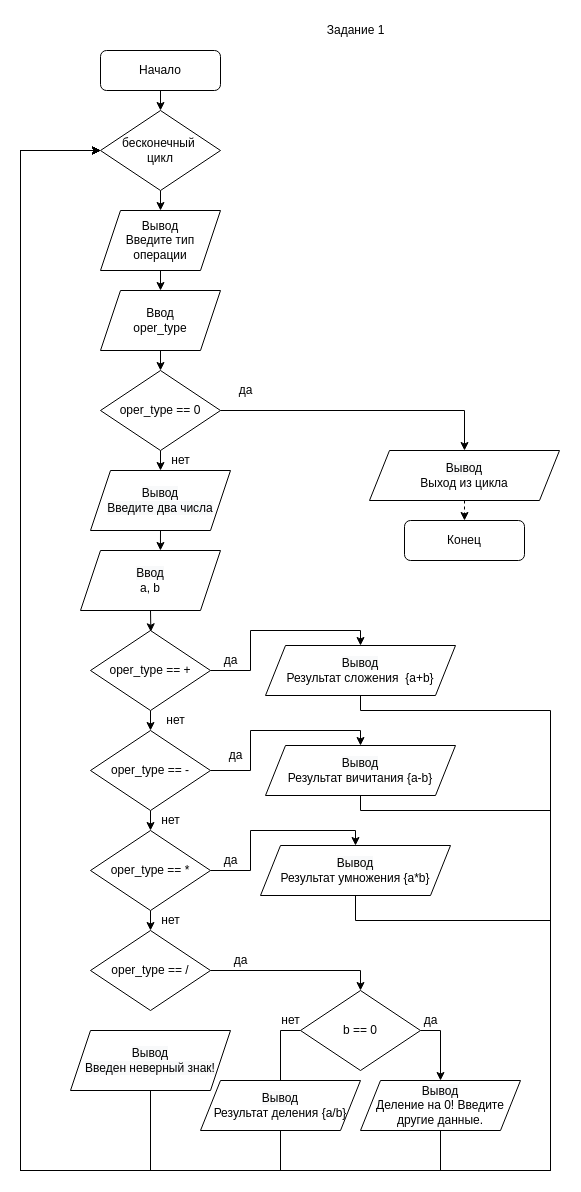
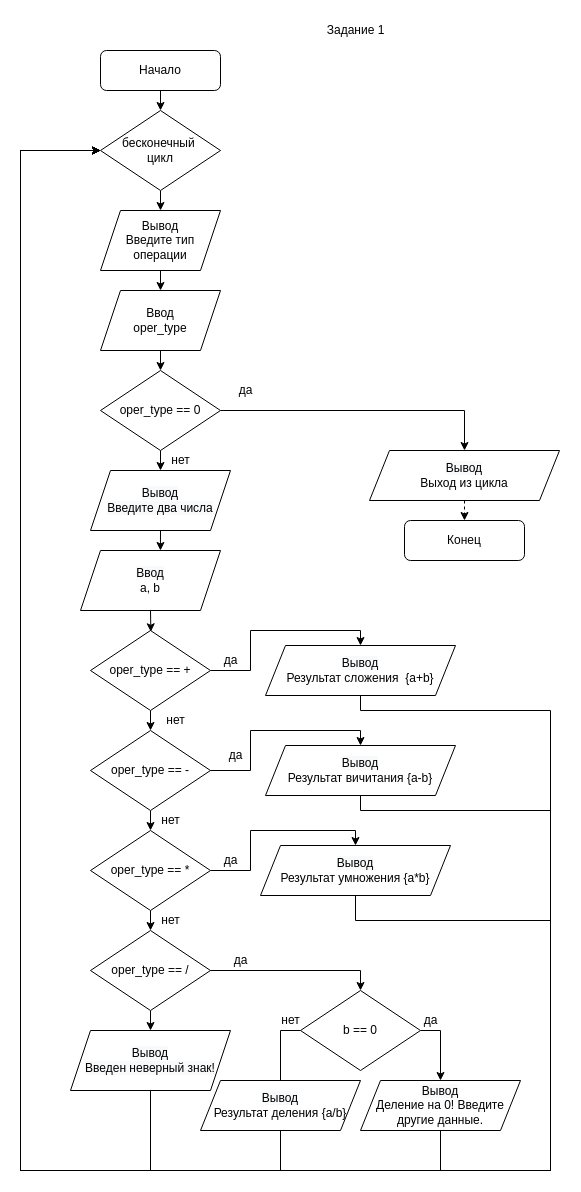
+ <mxCell id="22" style="edgeStyle=orthogonalEdgeStyle;rounded=0;orthogonalLoop=1;jettySize=auto;html=1;exitX=0.5;exitY=1;exitDx=0;exitDy=0;entryX=0.5;entryY=0;entryDx=0;entryDy=0;" parent="1" source="24" target="34" edge="1"><mxGeometry relative="1" as="geometry" /></mxCell>
